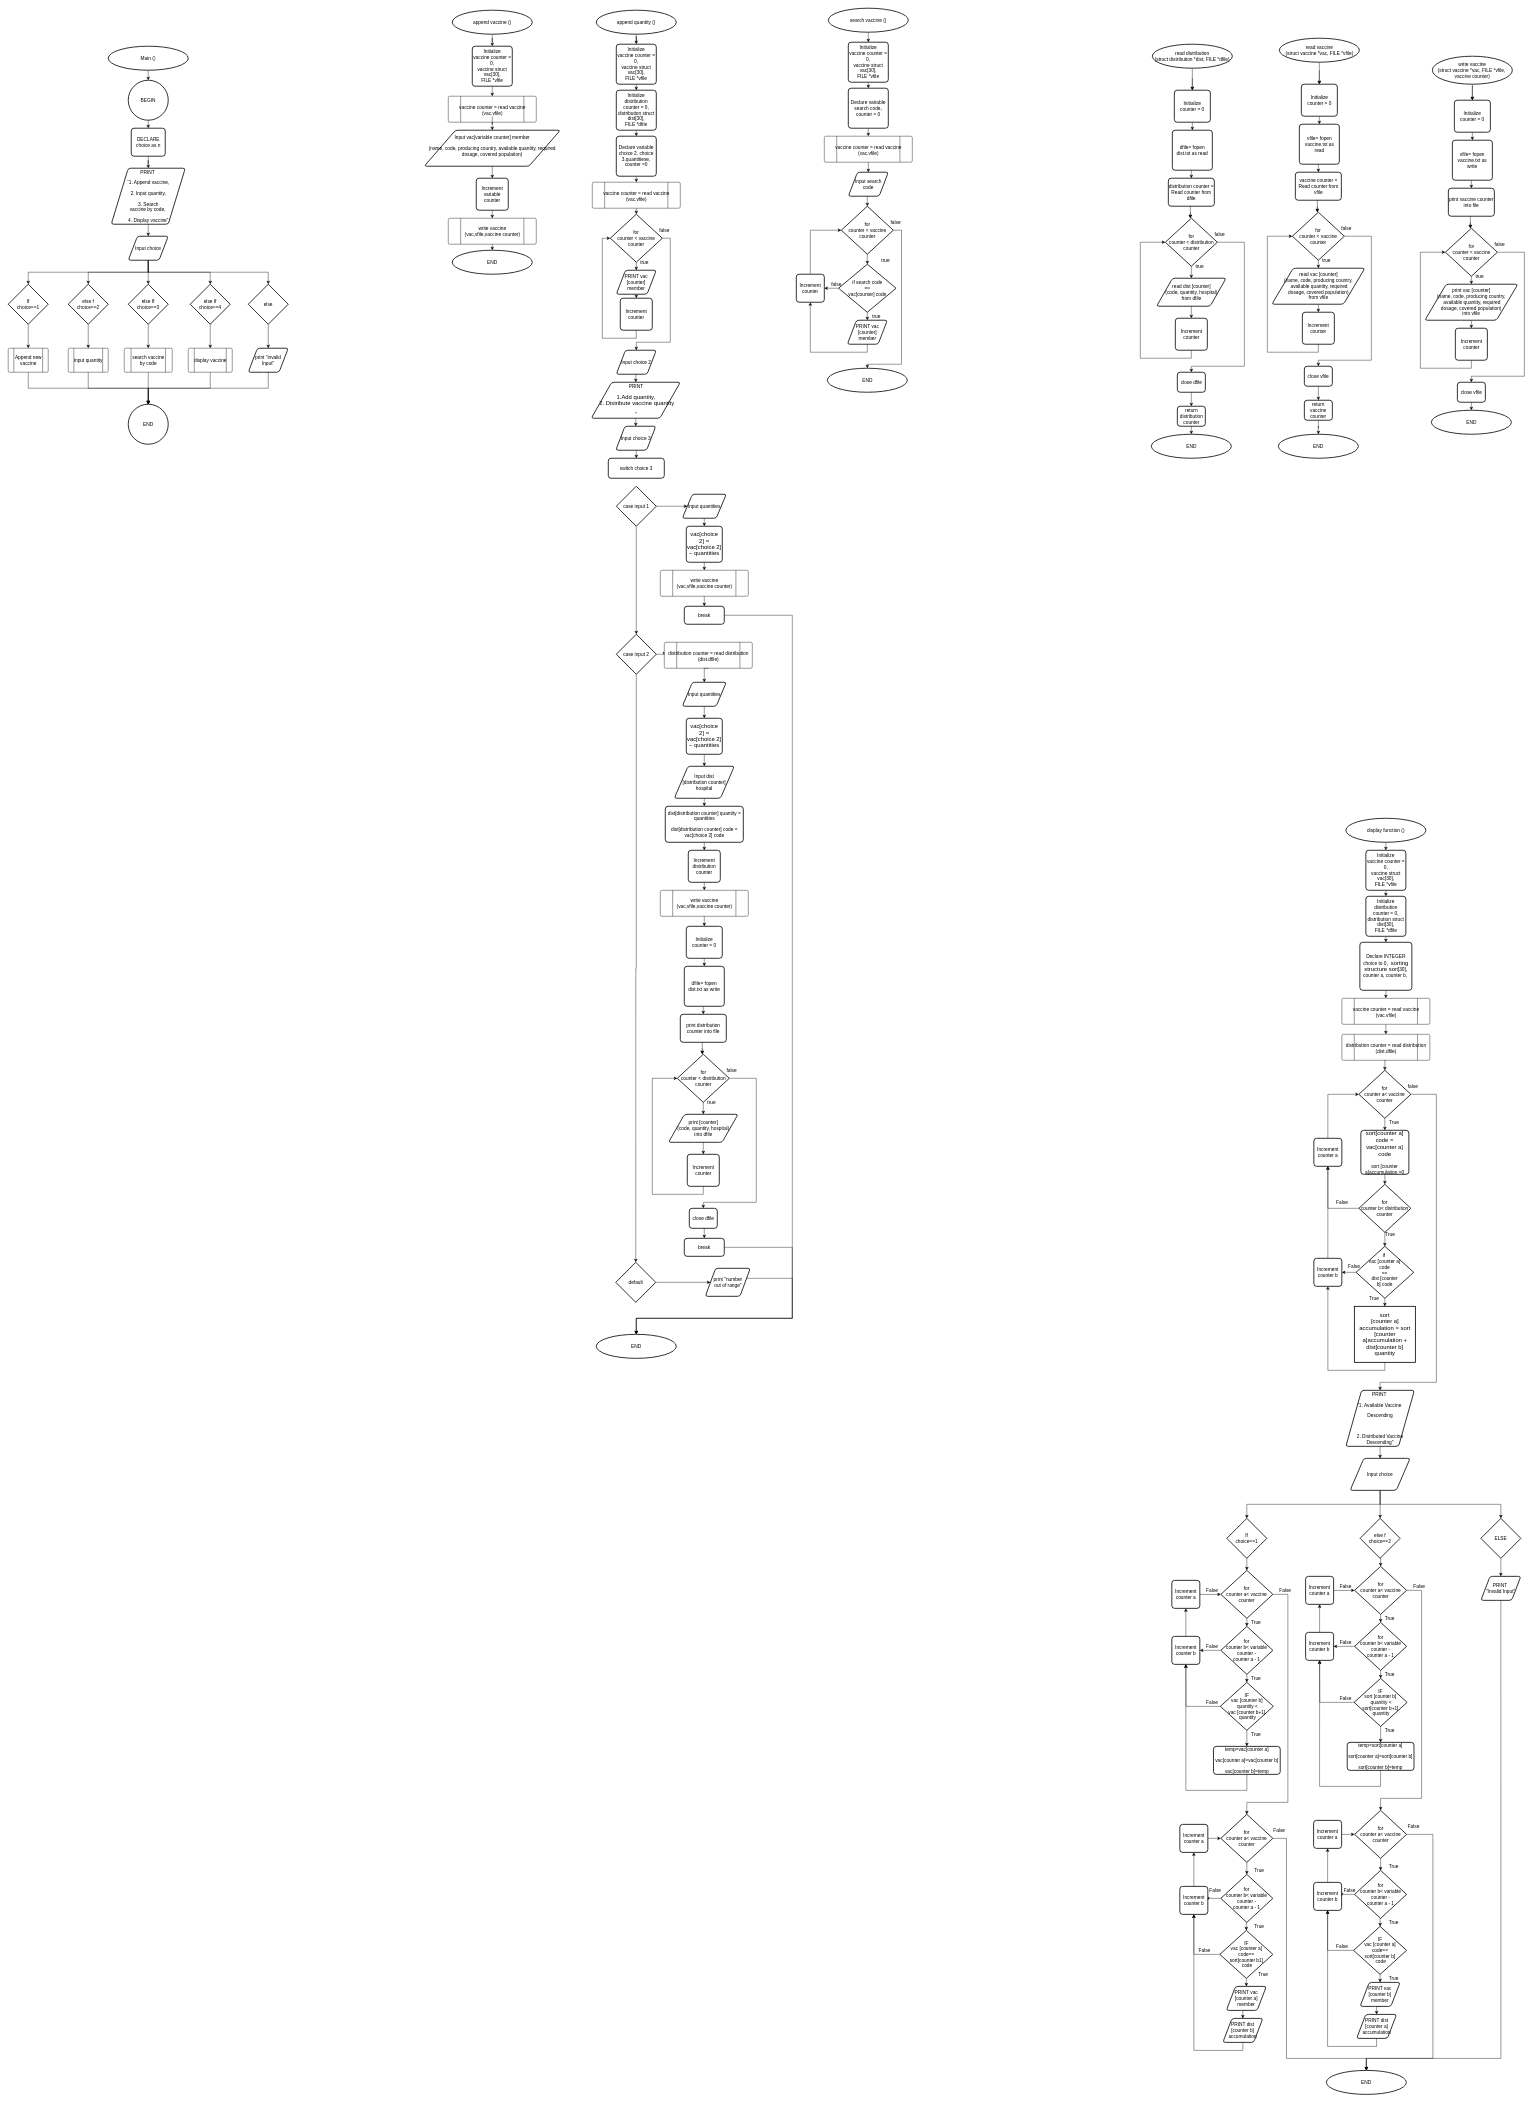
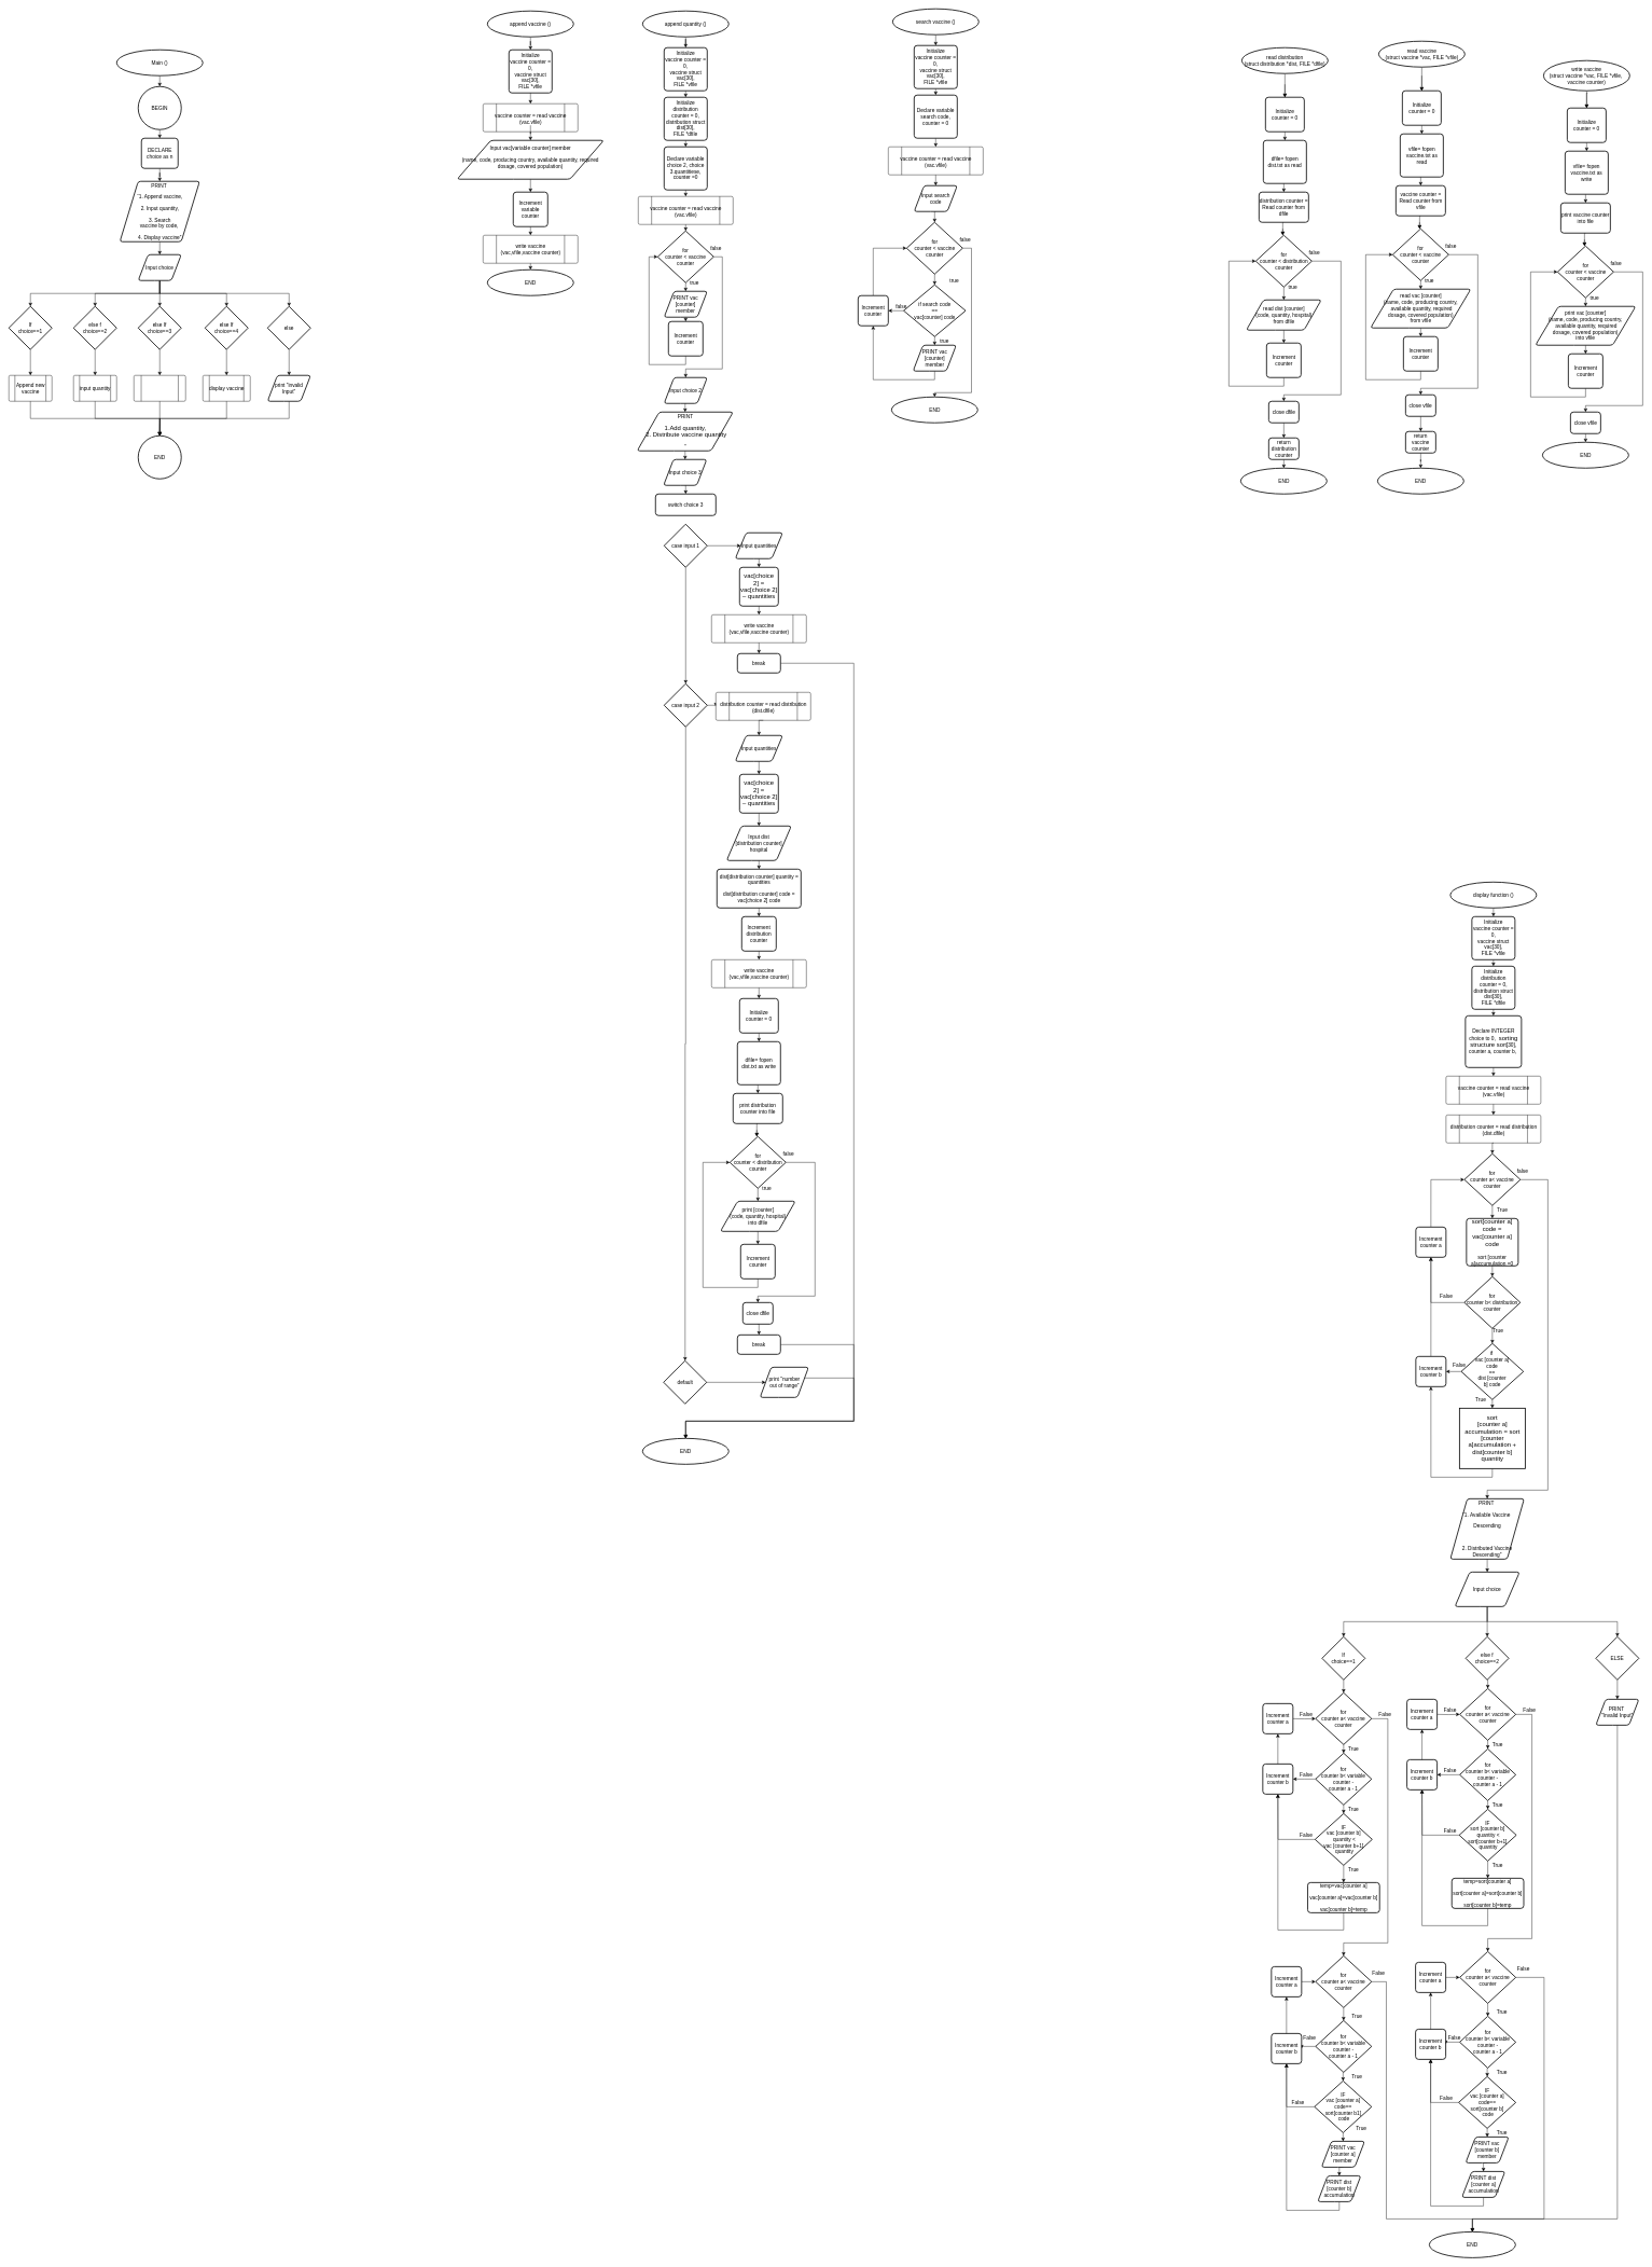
- <mxCell id="37" value="search vaccine&lt;br&gt;by code" style="text;html=1;align=center;verticalAlign=middle;resizable=0;points=[];autosize=1;" parent="35" vertex="1"><mxGeometry x="10" y="15" width="100" height="30" as="geometry" /></mxCell>
